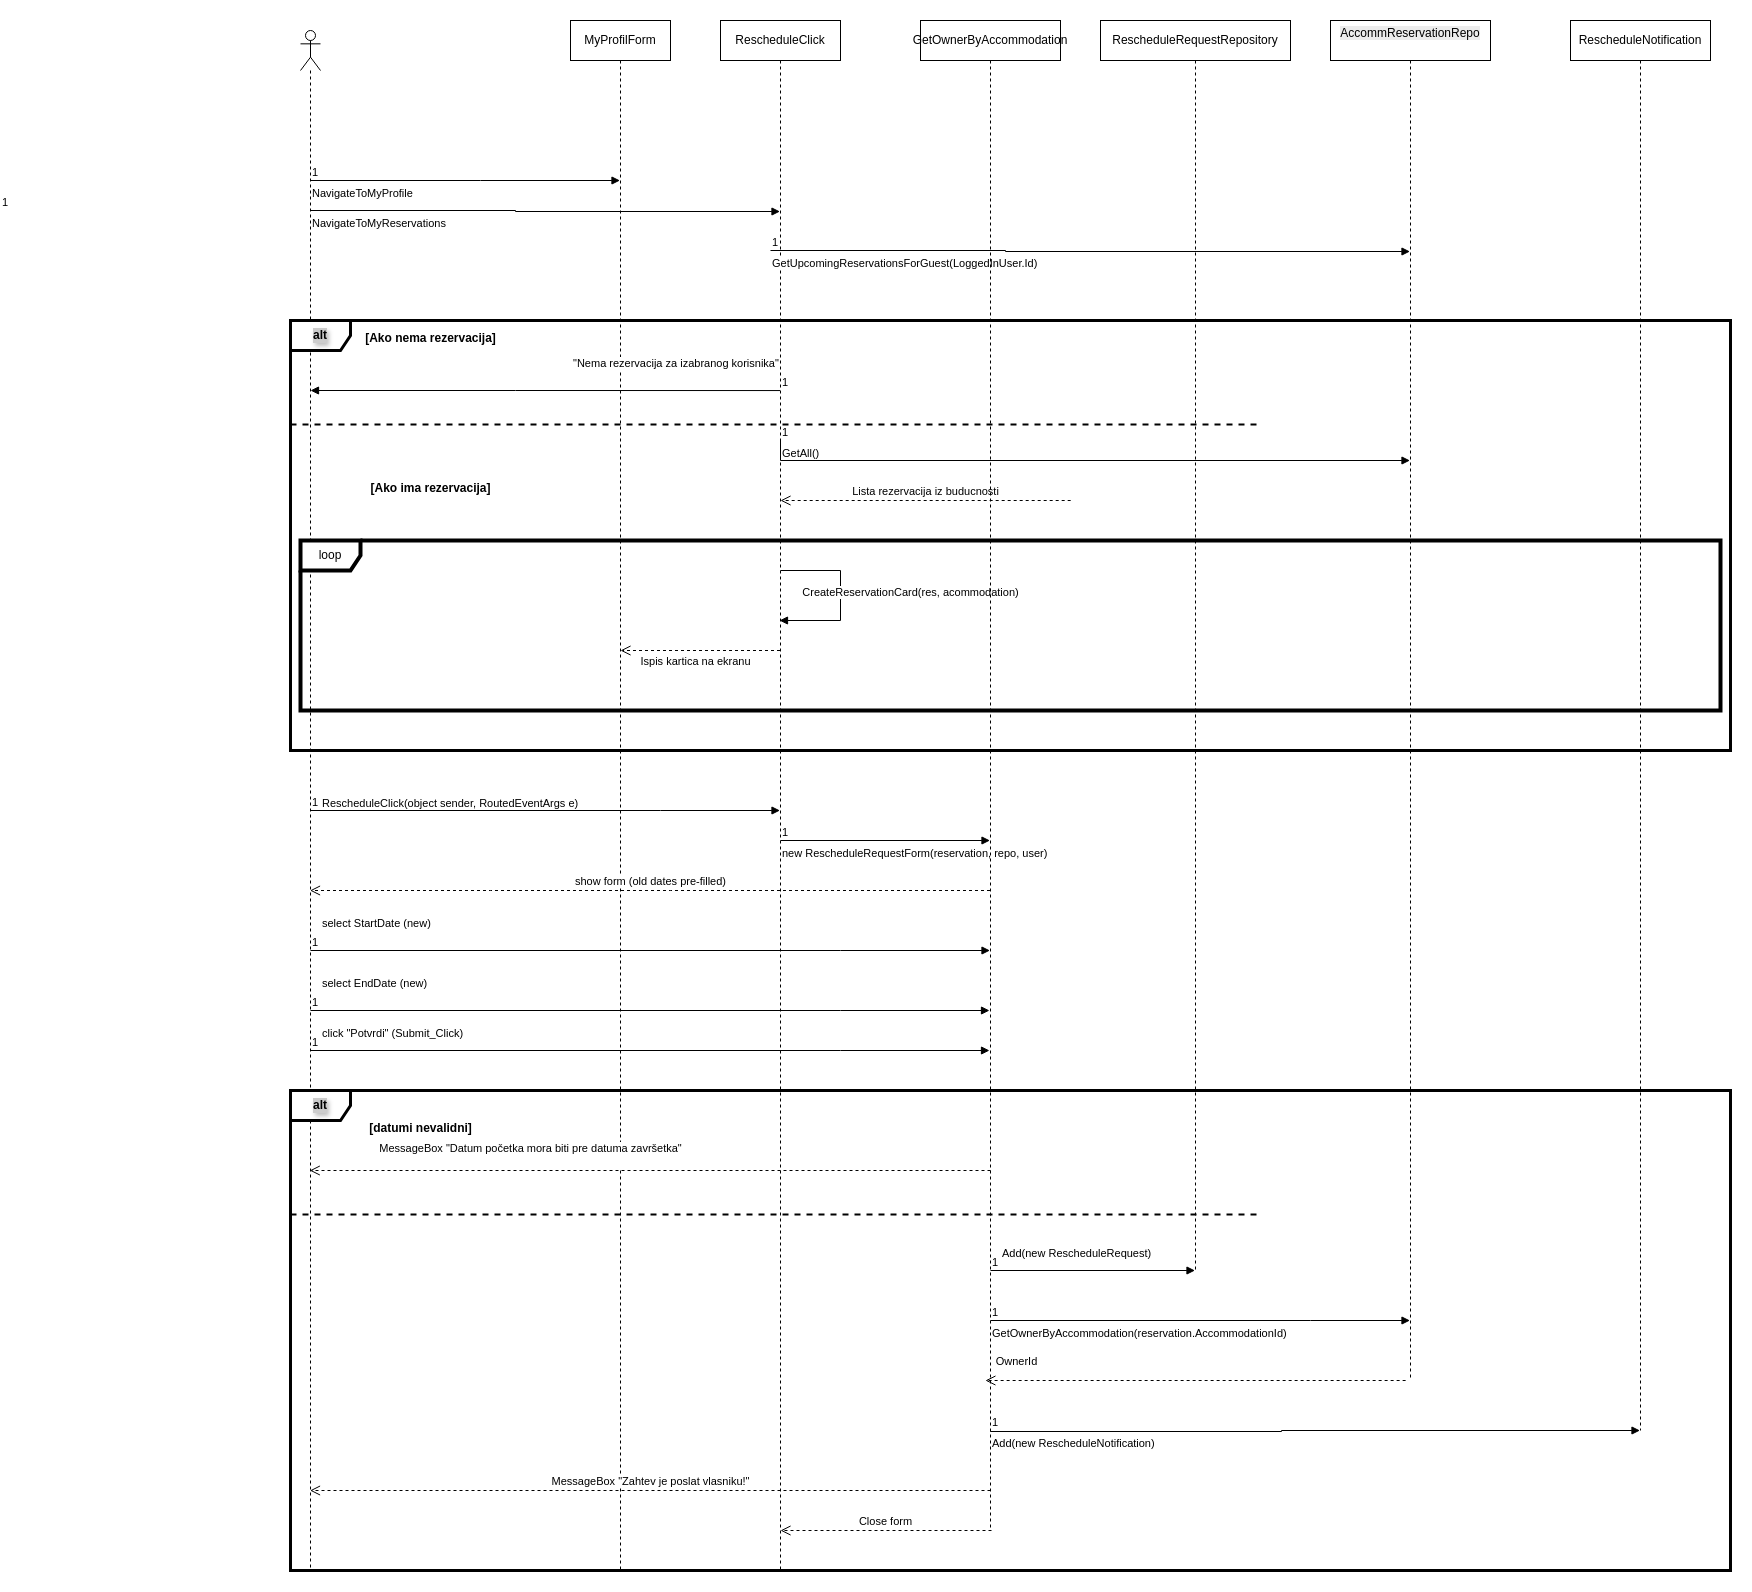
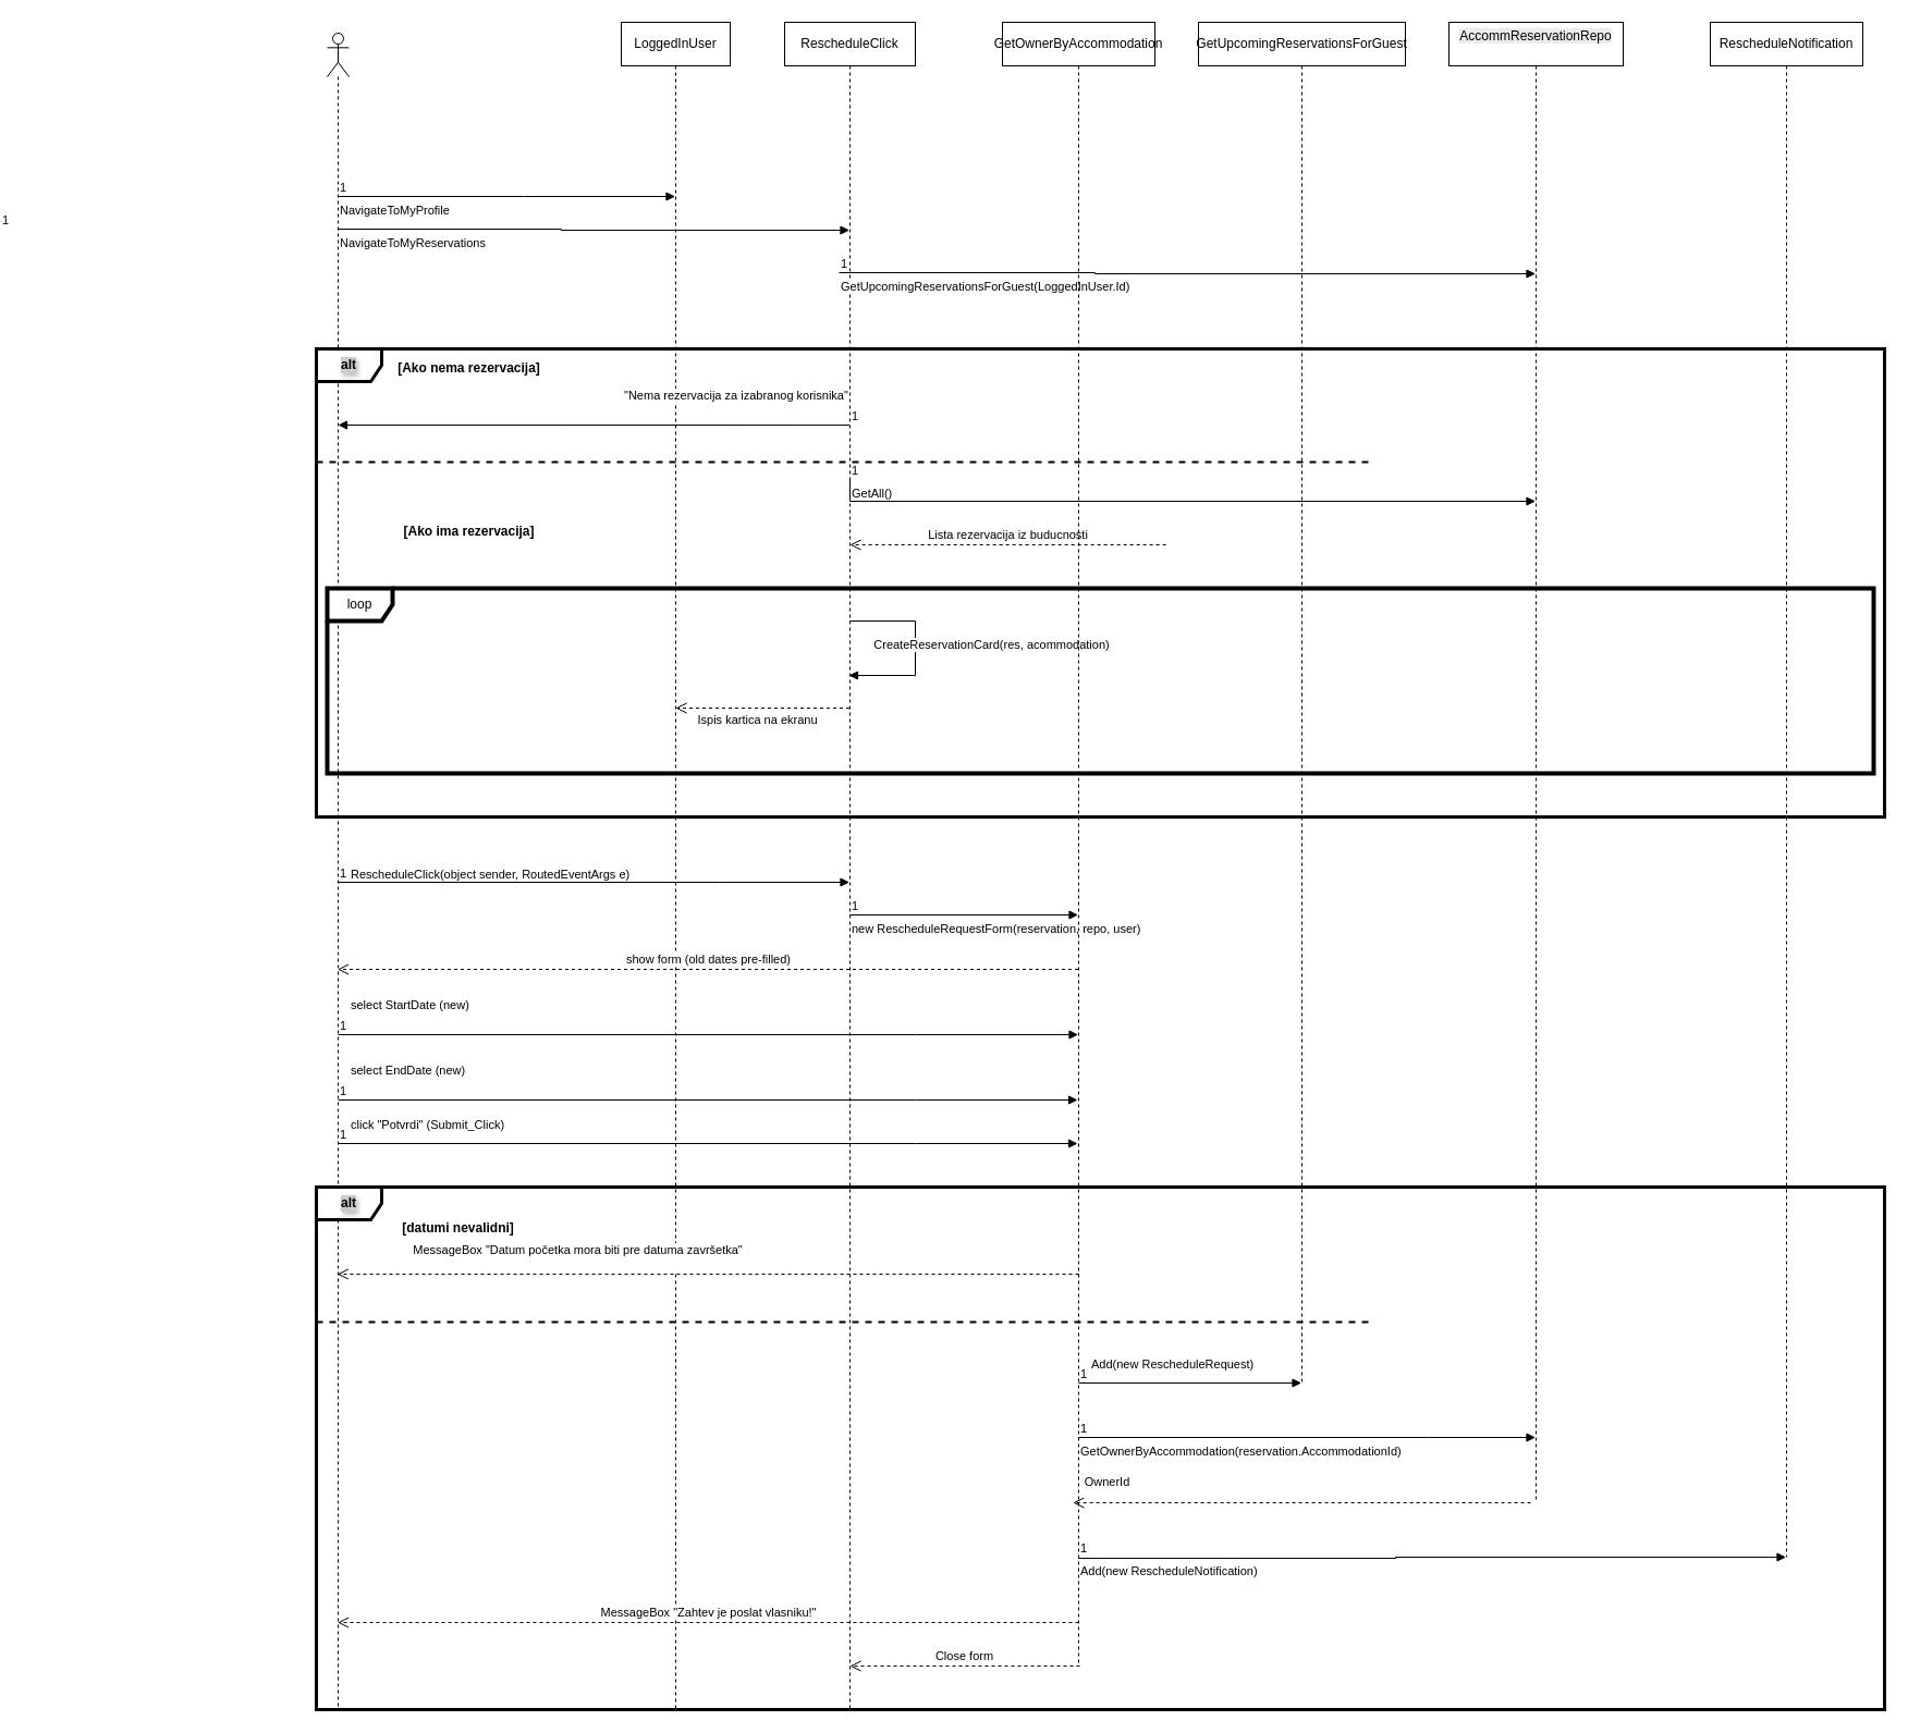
- <mxCell id="3" value="MyProfilForm" style="shape=umlLifeline;perimeter=lifelinePerimeter;whiteSpace=wrap;html=1;container=1;dropTarget=0;collapsible=0;recursiveResize=0;outlineConnect=0;portConstraint=eastwest;newEdgeStyle={&quot;curved&quot;:0,&quot;rounded&quot;:0};" vertex="1" parent="1"><mxGeometry x="300" y="20" width="100" height="1550" as="geometry" /></mxCell>
+ <mxCell id="3" value="LoggedInUser" style="shape=umlLifeline;perimeter=lifelinePerimeter;whiteSpace=wrap;html=1;container=1;dropTarget=0;collapsible=0;recursiveResize=0;outlineConnect=0;portConstraint=eastwest;newEdgeStyle={&quot;curved&quot;:0,&quot;rounded&quot;:0};" vertex="1" parent="1"><mxGeometry x="300" y="20" width="100" height="1550" as="geometry" /></mxCell>
- <mxCell id="41" value="RescheduleRequestRepository" style="shape=umlLifeline;perimeter=lifelinePerimeter;whiteSpace=wrap;html=1;container=1;dropTarget=0;collapsible=0;recursiveResize=0;outlineConnect=0;portConstraint=eastwest;newEdgeStyle={&quot;curved&quot;:0,&quot;rounded&quot;:0};" vertex="1" parent="1"><mxGeometry x="830" y="20" width="190" height="1250" as="geometry" /></mxCell>
+ <mxCell id="41" value="GetUpcomingReservationsForGuest" style="shape=umlLifeline;perimeter=lifelinePerimeter;whiteSpace=wrap;html=1;container=1;dropTarget=0;collapsible=0;recursiveResize=0;outlineConnect=0;portConstraint=eastwest;newEdgeStyle={&quot;curved&quot;:0,&quot;rounded&quot;:0};" vertex="1" parent="1"><mxGeometry x="830" y="20" width="190" height="1250" as="geometry" /></mxCell>
